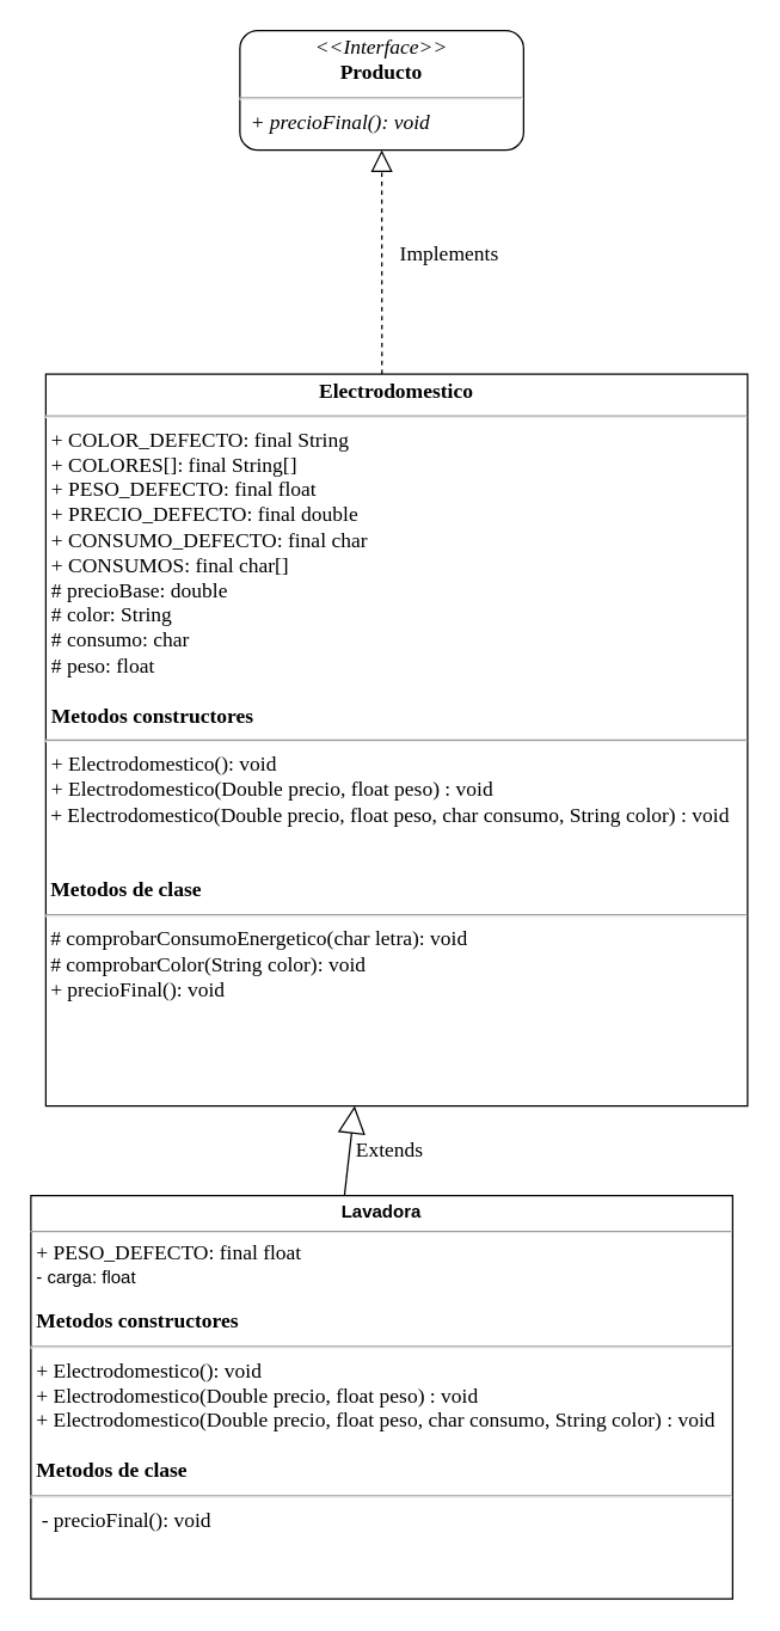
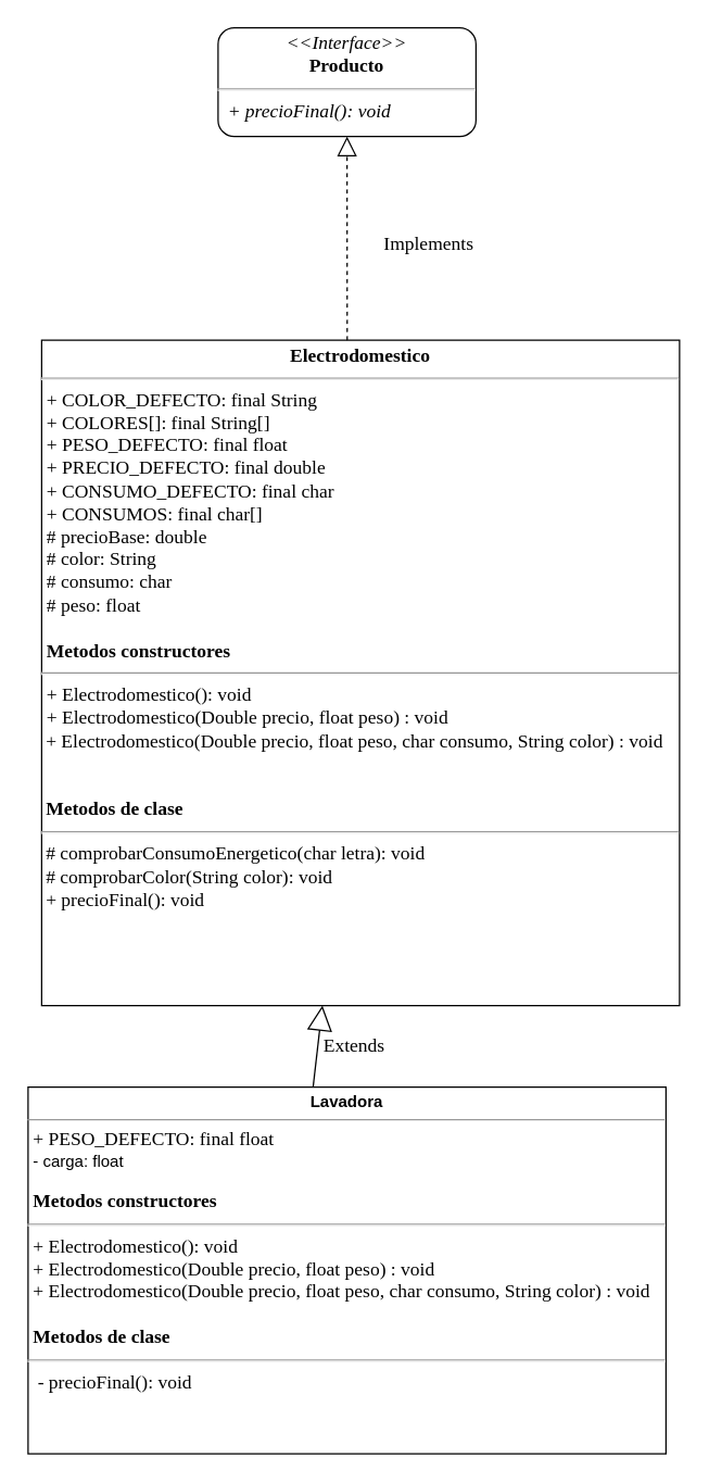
- <mxCell id="7" value="Implements" style="text;html=1;align=center;verticalAlign=middle;resizable=0;points=[];autosize=1;strokeColor=none;fillColor=none;fontSize=14;fontFamily=Calibri;" vertex="1" parent="1"><mxGeometry x="260" y="160" width="80" height="20" as="geometry" /></mxCell>
+ <mxCell id="7" value="Implements" style="text;html=1;align=center;verticalAlign=middle;resizable=0;points=[];autosize=1;strokeColor=none;fillColor=none;fontSize=14;fontFamily=Calibri;" vertex="1" parent="1"><mxGeometry x="275" y="170" width="80" height="20" as="geometry" /></mxCell>
